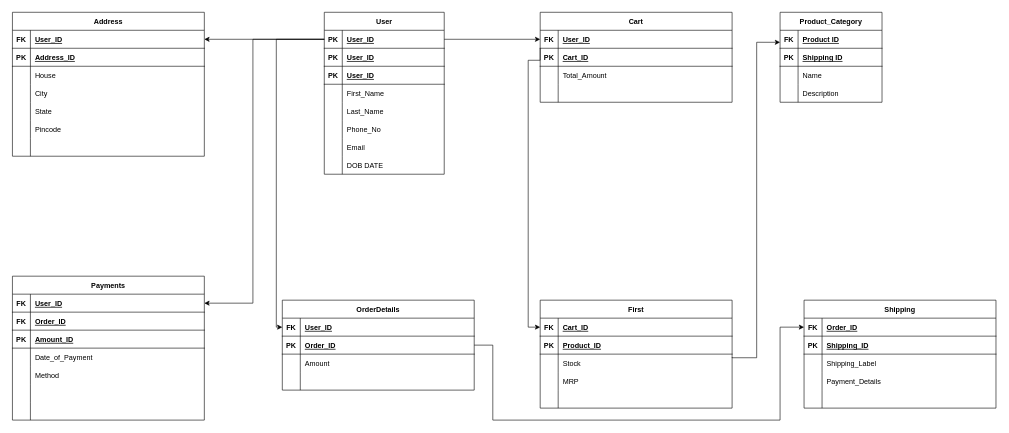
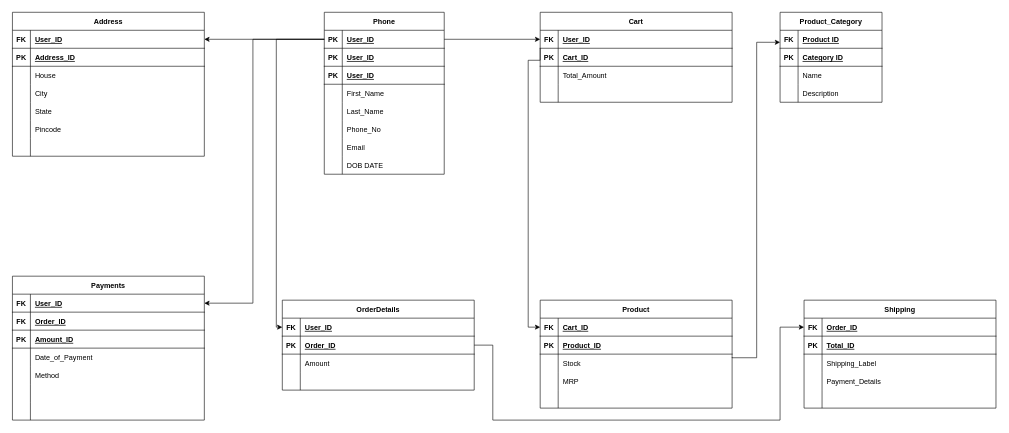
- <mxCell id="2" value="User" style="shape=table;startSize=30;container=1;collapsible=1;childLayout=tableLayout;fixedRows=1;rowLines=0;fontStyle=1;align=center;resizeLast=1;" parent="1" vertex="1"><mxGeometry x="540" y="20" width="200" height="270" as="geometry" /></mxCell>
+ <mxCell id="2" value="Phone" style="shape=table;startSize=30;container=1;collapsible=1;childLayout=tableLayout;fixedRows=1;rowLines=0;fontStyle=1;align=center;resizeLast=1;" parent="1" vertex="1"><mxGeometry x="540" y="20" width="200" height="270" as="geometry" /></mxCell>
- <mxCell id="84" value="Shipping ID" style="shape=partialRectangle;overflow=hidden;connectable=0;fillColor=none;align=left;strokeColor=inherit;top=0;left=0;bottom=0;right=0;spacingLeft=6;fontStyle=5;" vertex="1" parent="82"><mxGeometry x="30" width="140" height="30" as="geometry"><mxRectangle width="140" height="30" as="alternateBounds" /></mxGeometry></mxCell>
+ <mxCell id="84" value="Category ID" style="shape=partialRectangle;overflow=hidden;connectable=0;fillColor=none;align=left;strokeColor=inherit;top=0;left=0;bottom=0;right=0;spacingLeft=6;fontStyle=5;" vertex="1" parent="82"><mxGeometry x="30" width="140" height="30" as="geometry"><mxRectangle width="140" height="30" as="alternateBounds" /></mxGeometry></mxCell>
- <mxCell id="62" value="First" style="shape=table;startSize=30;container=1;collapsible=1;childLayout=tableLayout;fixedRows=1;rowLines=0;fontStyle=1;align=center;resizeLast=1;" parent="1" vertex="1"><mxGeometry x="900" y="500" width="320" height="180" as="geometry" /></mxCell>
+ <mxCell id="62" value="Product" style="shape=table;startSize=30;container=1;collapsible=1;childLayout=tableLayout;fixedRows=1;rowLines=0;fontStyle=1;align=center;resizeLast=1;" parent="1" vertex="1"><mxGeometry x="900" y="500" width="320" height="180" as="geometry" /></mxCell>
- <mxCell id="132" value="Shipping_ID" style="shape=partialRectangle;overflow=hidden;connectable=0;fillColor=none;align=left;strokeColor=inherit;top=0;left=0;bottom=0;right=0;spacingLeft=6;fontStyle=5;" parent="130" vertex="1"><mxGeometry x="30" width="290" height="30" as="geometry"><mxRectangle width="290" height="30" as="alternateBounds" /></mxGeometry></mxCell>
+ <mxCell id="132" value="Total_ID" style="shape=partialRectangle;overflow=hidden;connectable=0;fillColor=none;align=left;strokeColor=inherit;top=0;left=0;bottom=0;right=0;spacingLeft=6;fontStyle=5;" parent="130" vertex="1"><mxGeometry x="30" width="290" height="30" as="geometry"><mxRectangle width="290" height="30" as="alternateBounds" /></mxGeometry></mxCell>
